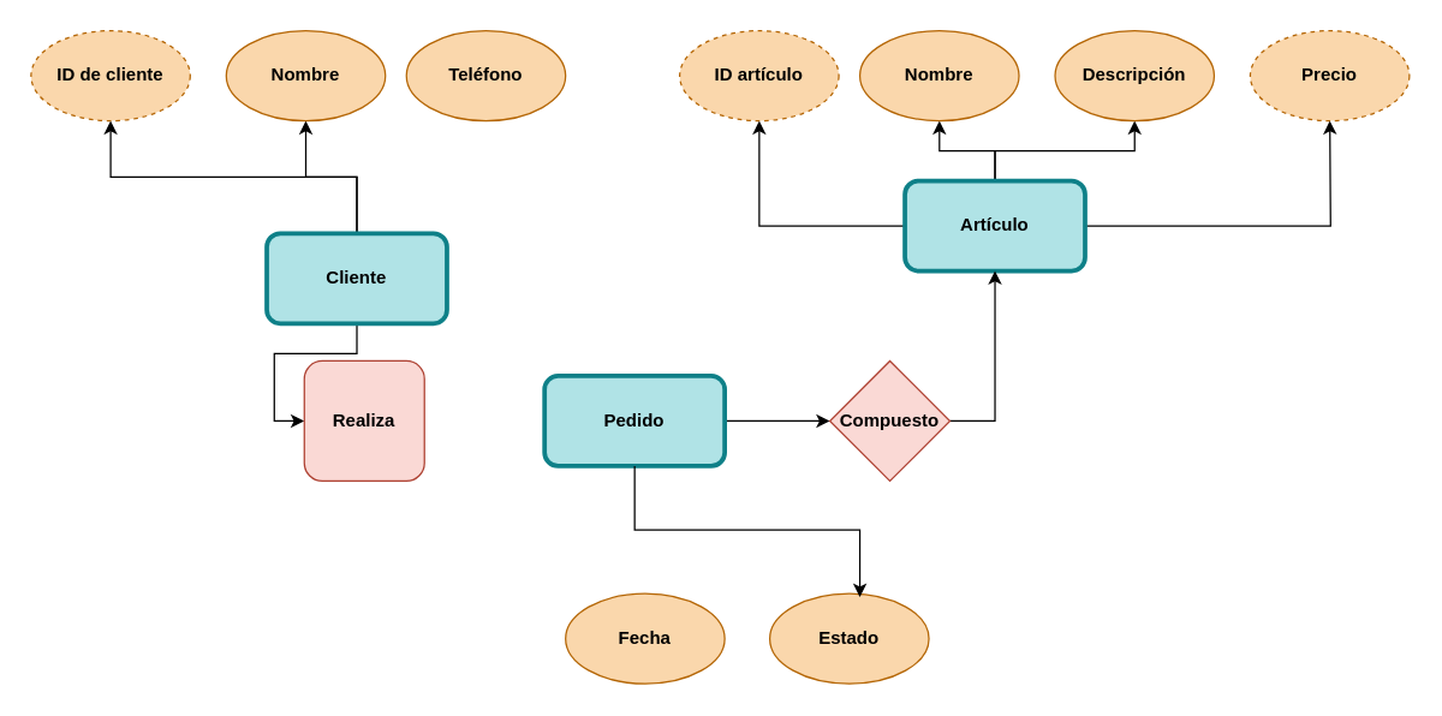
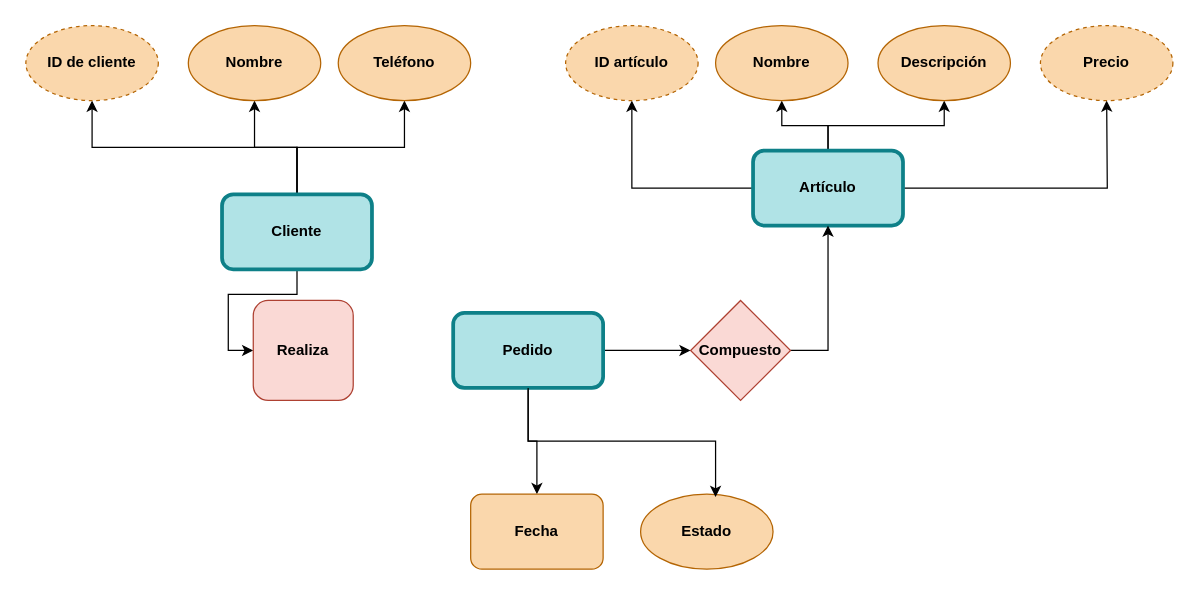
+ <mxCell id="5" style="edgeStyle=orthogonalEdgeStyle;rounded=0;orthogonalLoop=1;jettySize=auto;html=1;exitX=0.5;exitY=0;exitDx=0;exitDy=0;entryX=0.5;entryY=1;entryDx=0;entryDy=0;" edge="1" parent="1" source="6" target="20"><mxGeometry relative="1" as="geometry" /></mxCell>
+ <mxCell id="14" style="edgeStyle=orthogonalEdgeStyle;rounded=0;orthogonalLoop=1;jettySize=auto;html=1;exitX=0.5;exitY=1;exitDx=0;exitDy=0;" edge="1" parent="1" source="15" target="21"><mxGeometry relative="1" as="geometry" /></mxCell>
- <mxCell id="21" value="Fecha" style="ellipse;whiteSpace=wrap;html=1;fillColor=#fad7ac;strokeColor=#b46504;fontStyle=1" vertex="1" parent="1"><mxGeometry x="376" y="395" width="106" height="60" as="geometry" /></mxCell>
+ <mxCell id="21" value="Fecha" style="whiteSpace=wrap;html=1;fillColor=#fad7ac;strokeColor=#b46504;fontStyle=1;rounded=1;" vertex="1" parent="1"><mxGeometry x="376" y="395" width="106" height="60" as="geometry" /></mxCell>
